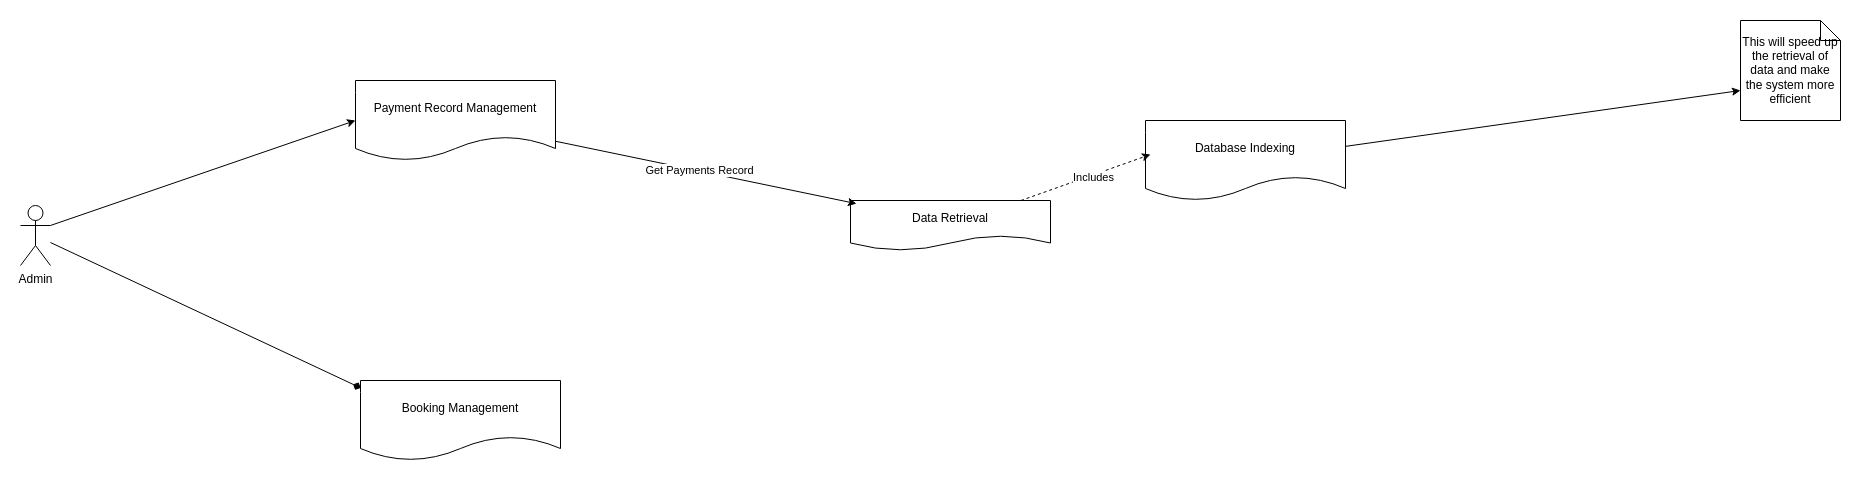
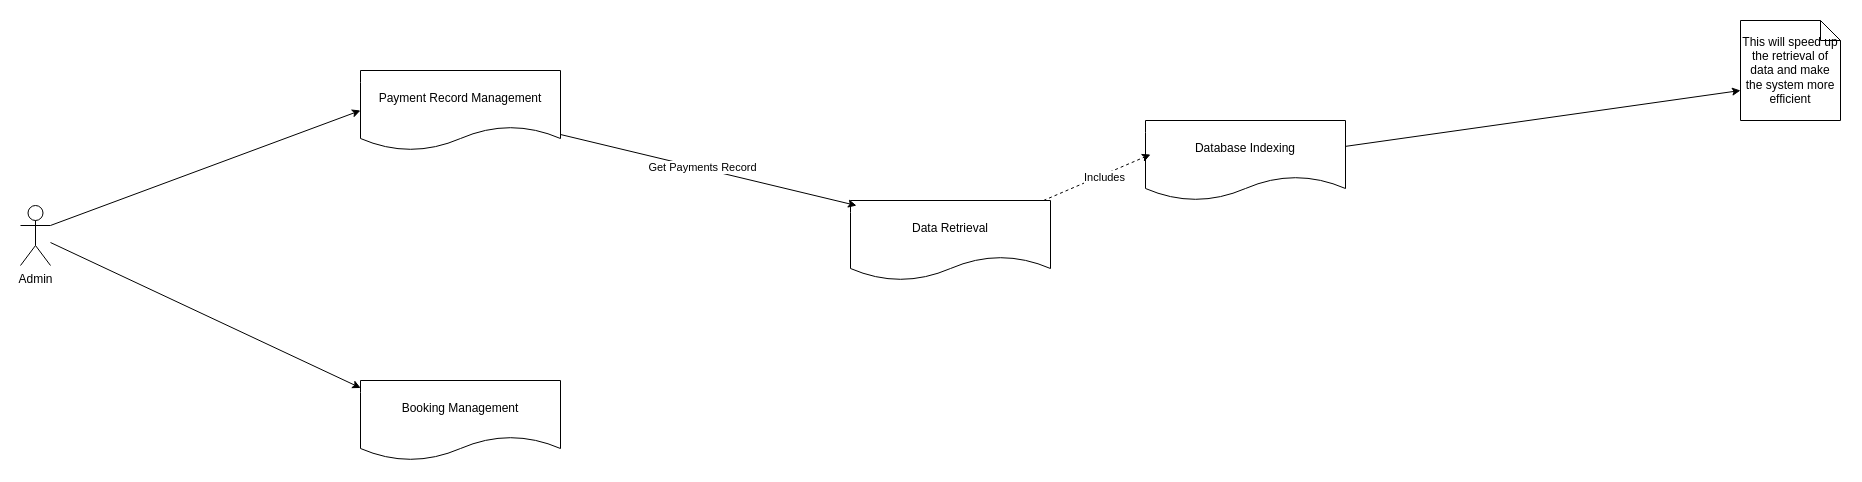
- <mxCell id="5" value="Payment Record Management" style="shape=document;whiteSpace=wrap;html=1;boundedLbl=1;" vertex="1" parent="1"><mxGeometry x="355" y="80" width="200" height="80" as="geometry" /></mxCell>
+ <mxCell id="5" value="Payment Record Management" style="shape=document;whiteSpace=wrap;html=1;boundedLbl=1;" vertex="1" parent="1"><mxGeometry x="360" y="70" width="200" height="80" as="geometry" /></mxCell>
- <mxCell id="6" value="Data Retrieval" style="shape=document;whiteSpace=wrap;html=1;boundedLbl=1;" vertex="1" parent="1"><mxGeometry x="850" y="200" width="200" height="50" as="geometry" /></mxCell>
+ <mxCell id="6" value="Data Retrieval" style="shape=document;whiteSpace=wrap;html=1;boundedLbl=1;" vertex="1" parent="1"><mxGeometry x="850" y="200" width="200" height="80" as="geometry" /></mxCell>
- <mxCell id="14" style="edgeStyle=none;html=1;entryX=0.001;entryY=0.093;entryDx=0;entryDy=0;entryPerimeter=0;endArrow=diamond;" edge="1" parent="1" source="13" target="4"><mxGeometry relative="1" as="geometry" /></mxCell>
+ <mxCell id="14" style="edgeStyle=none;html=1;entryX=0.001;entryY=0.093;entryDx=0;entryDy=0;entryPerimeter=0;" edge="1" parent="1" source="13" target="4"><mxGeometry relative="1" as="geometry" /></mxCell>
